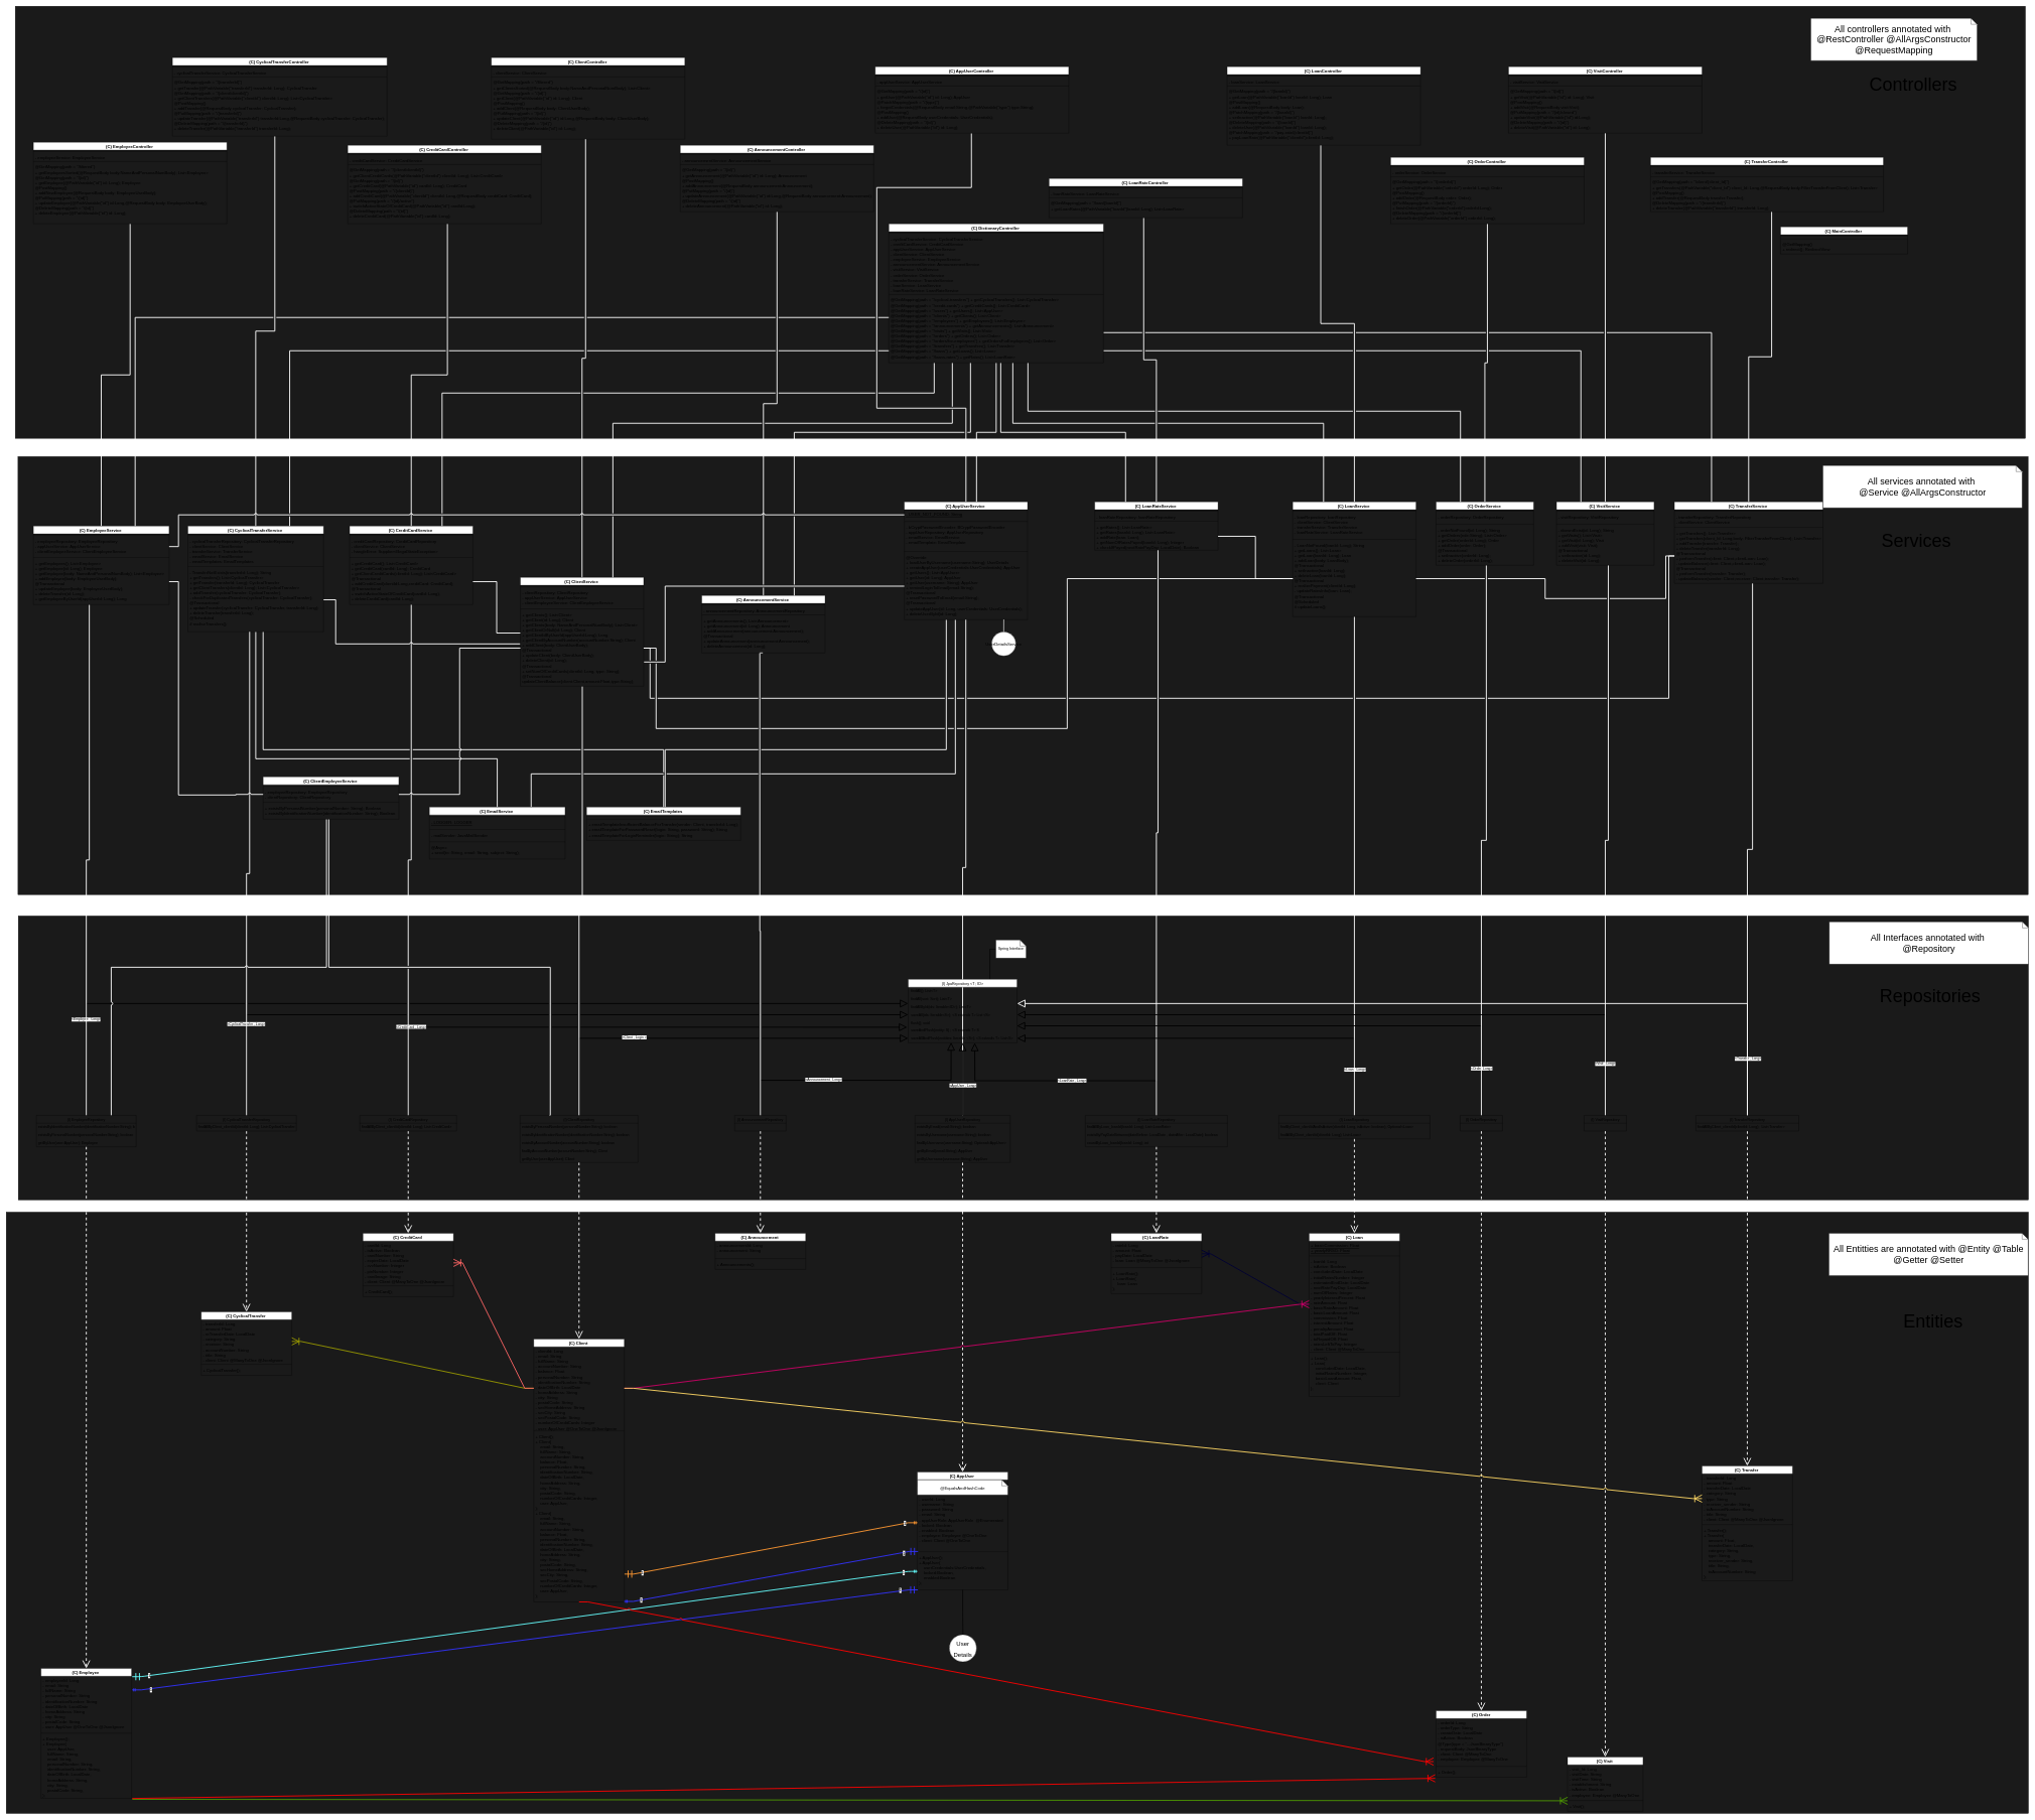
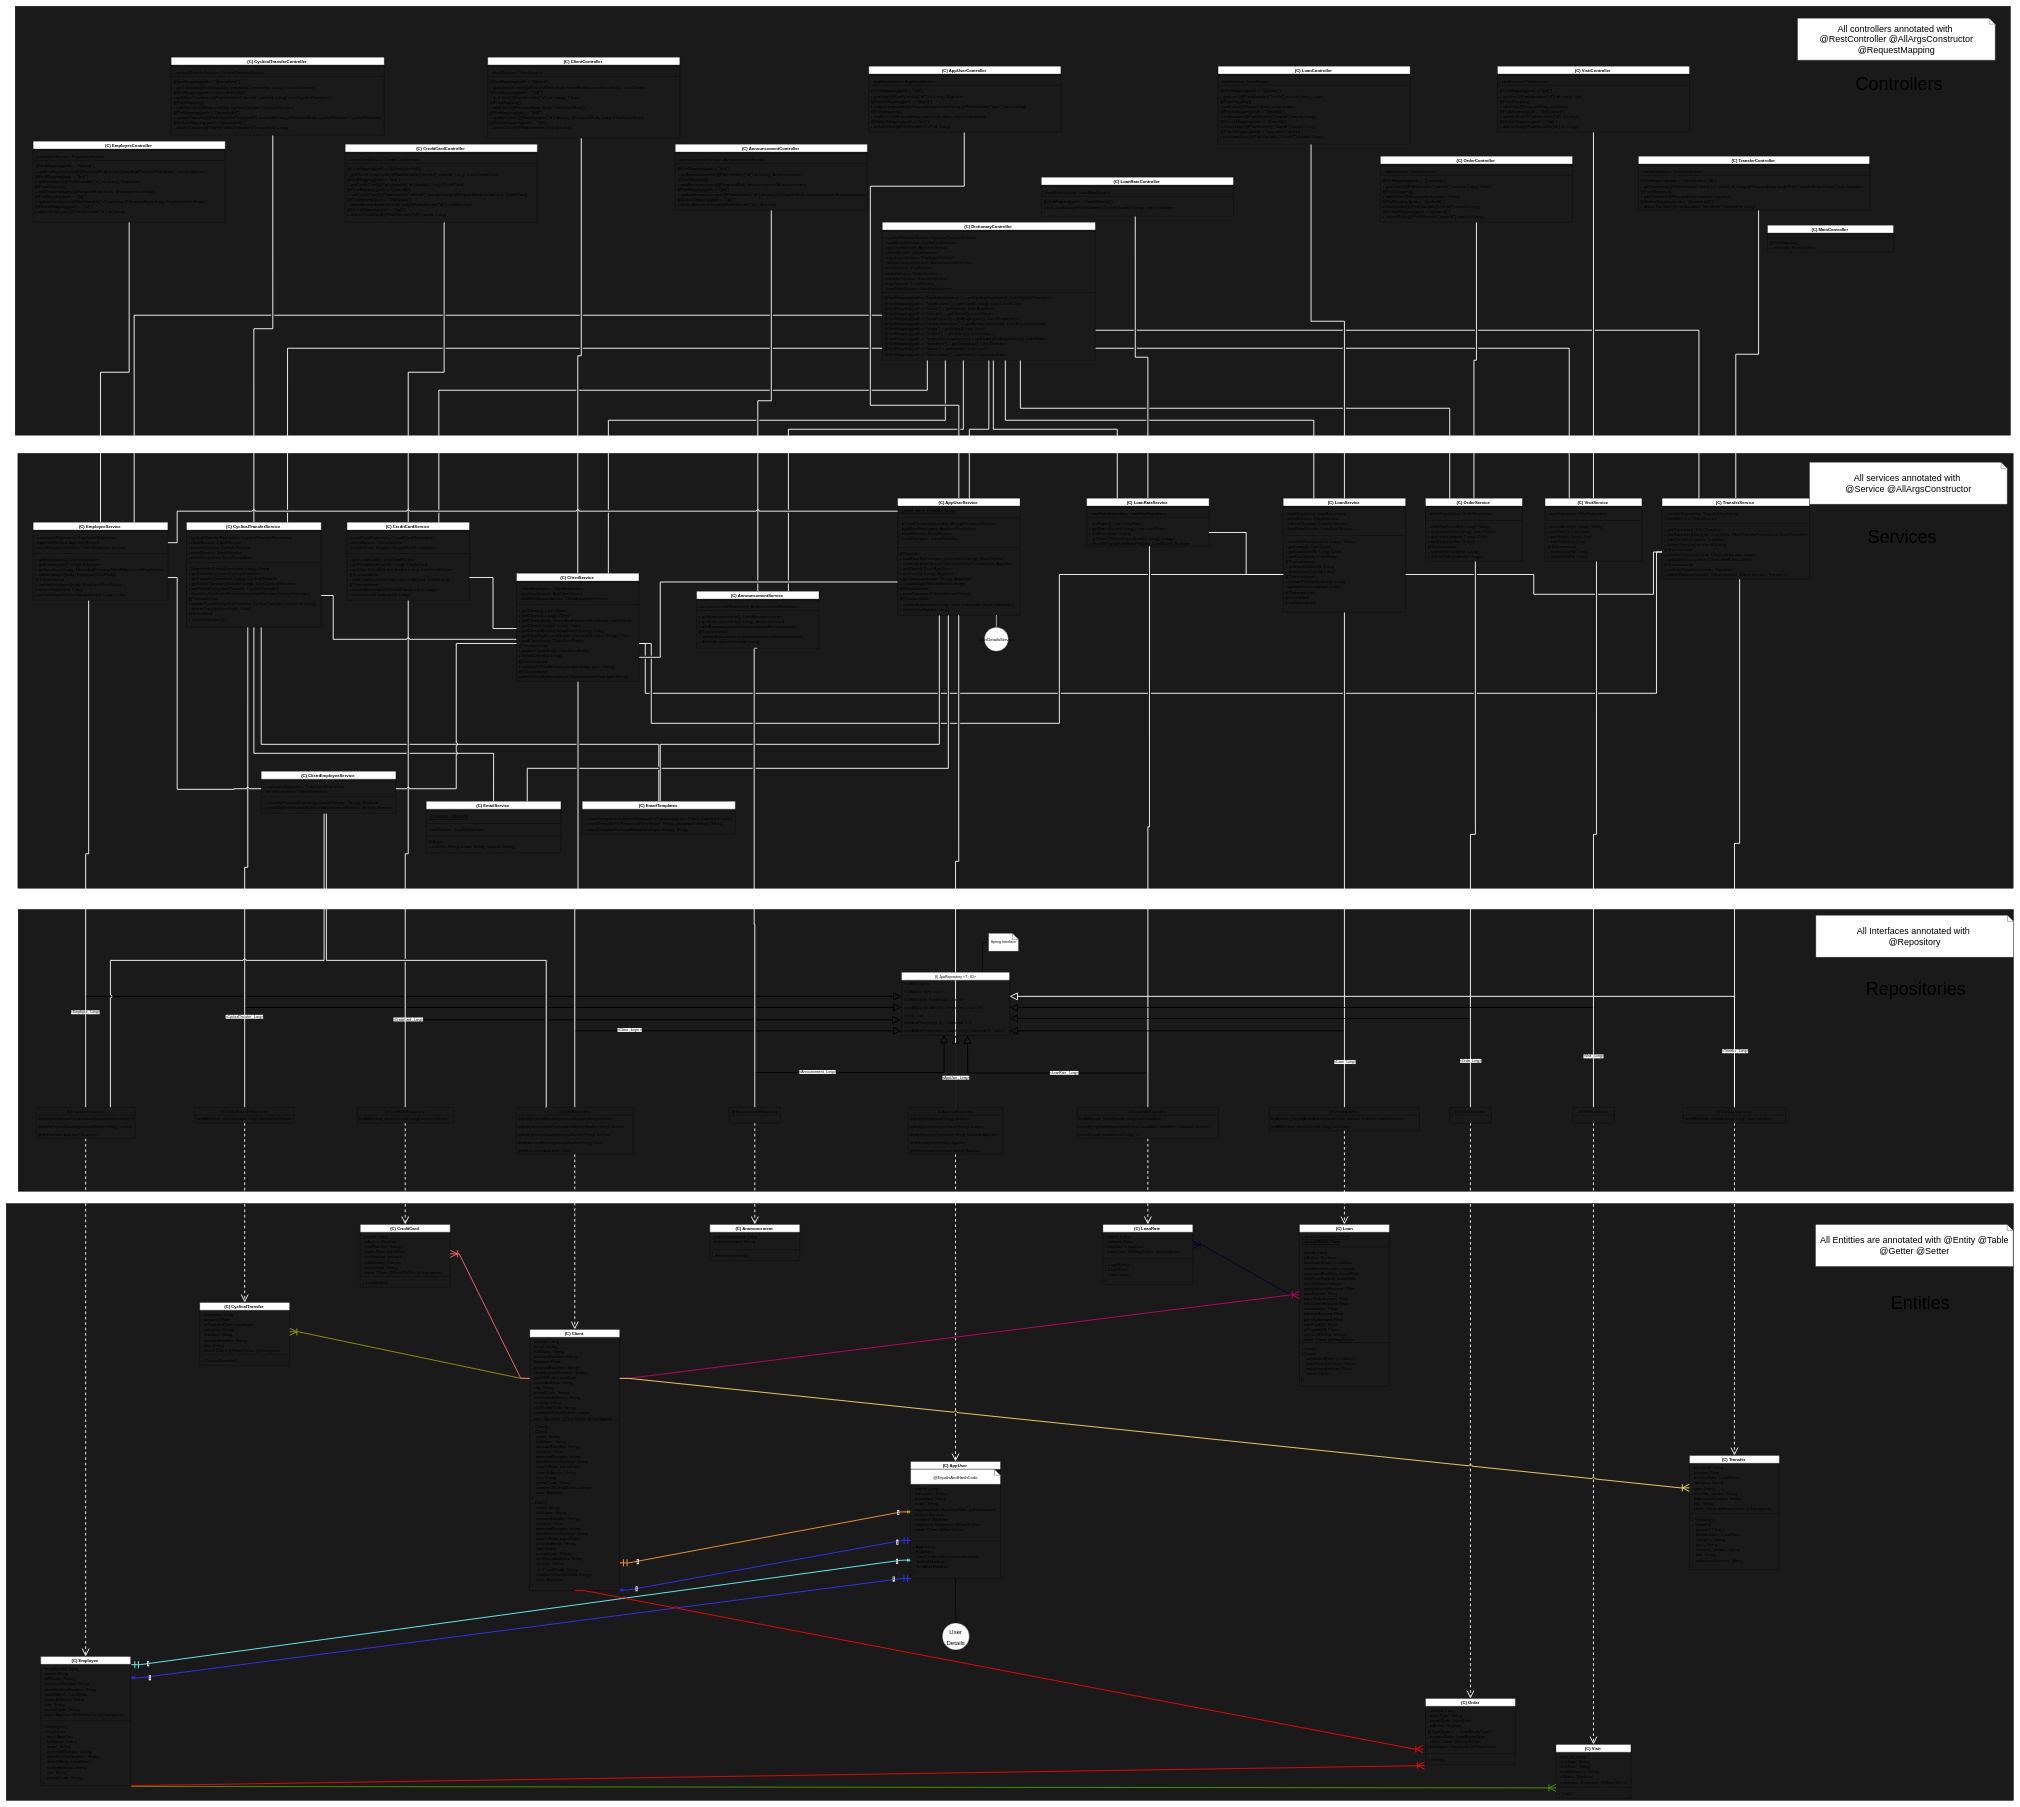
- <mxCell id="268" value="&lt;font style=&quot;font-size: 30px&quot;&gt;All controllers annotated with&amp;nbsp;&lt;br&gt;@RestController @AllArgsConstructor @RequestMapping&lt;/font&gt;" style="shape=note;size=20;whiteSpace=wrap;html=1;" vertex="1" parent="1"><mxGeometry x="5990" y="60" width="550" height="140" as="geometry" /></mxCell>
+ <mxCell id="268" value="&lt;font style=&quot;font-size: 30px&quot;&gt;All controllers annotated with&amp;nbsp;&lt;br&gt;@RestController @AllArgsConstructor @RequestMapping&lt;/font&gt;" style="shape=note;size=20;whiteSpace=wrap;html=1;" vertex="1" parent="1"><mxGeometry x="5990" y="60" width="659" height="140" as="geometry" /></mxCell>
- <mxCell id="88" value="&lt;p style=&quot;line-height: 1.2 ; font-size: 60px&quot;&gt;Entities&lt;/p&gt;" style="text;html=1;align=center;verticalAlign=middle;whiteSpace=wrap;rounded=0;" vertex="1" parent="1"><mxGeometry x="6125" y="4300" width="539" height="140" as="geometry" /></mxCell>
+ <mxCell id="88" value="&lt;p style=&quot;line-height: 1.2 ; font-size: 60px&quot;&gt;Entities&lt;/p&gt;" style="text;html=1;align=center;verticalAlign=middle;whiteSpace=wrap;rounded=0;" vertex="1" parent="1"><mxGeometry x="6130" y="4270" width="539" height="140" as="geometry" /></mxCell>
